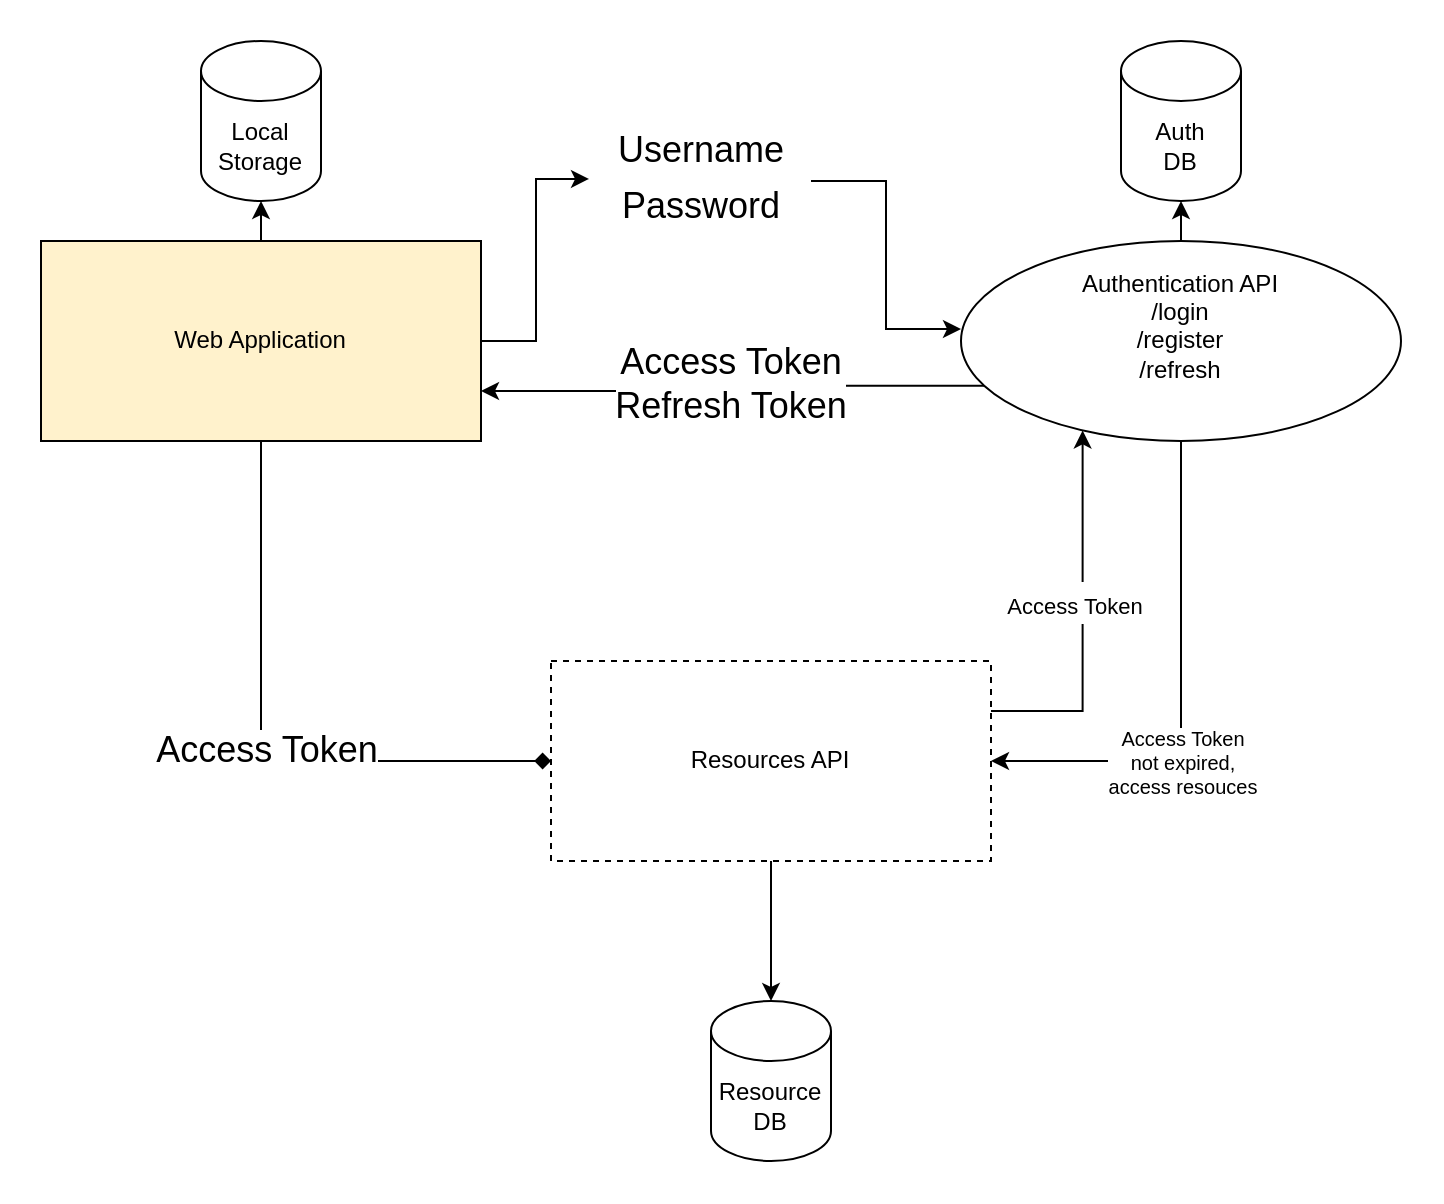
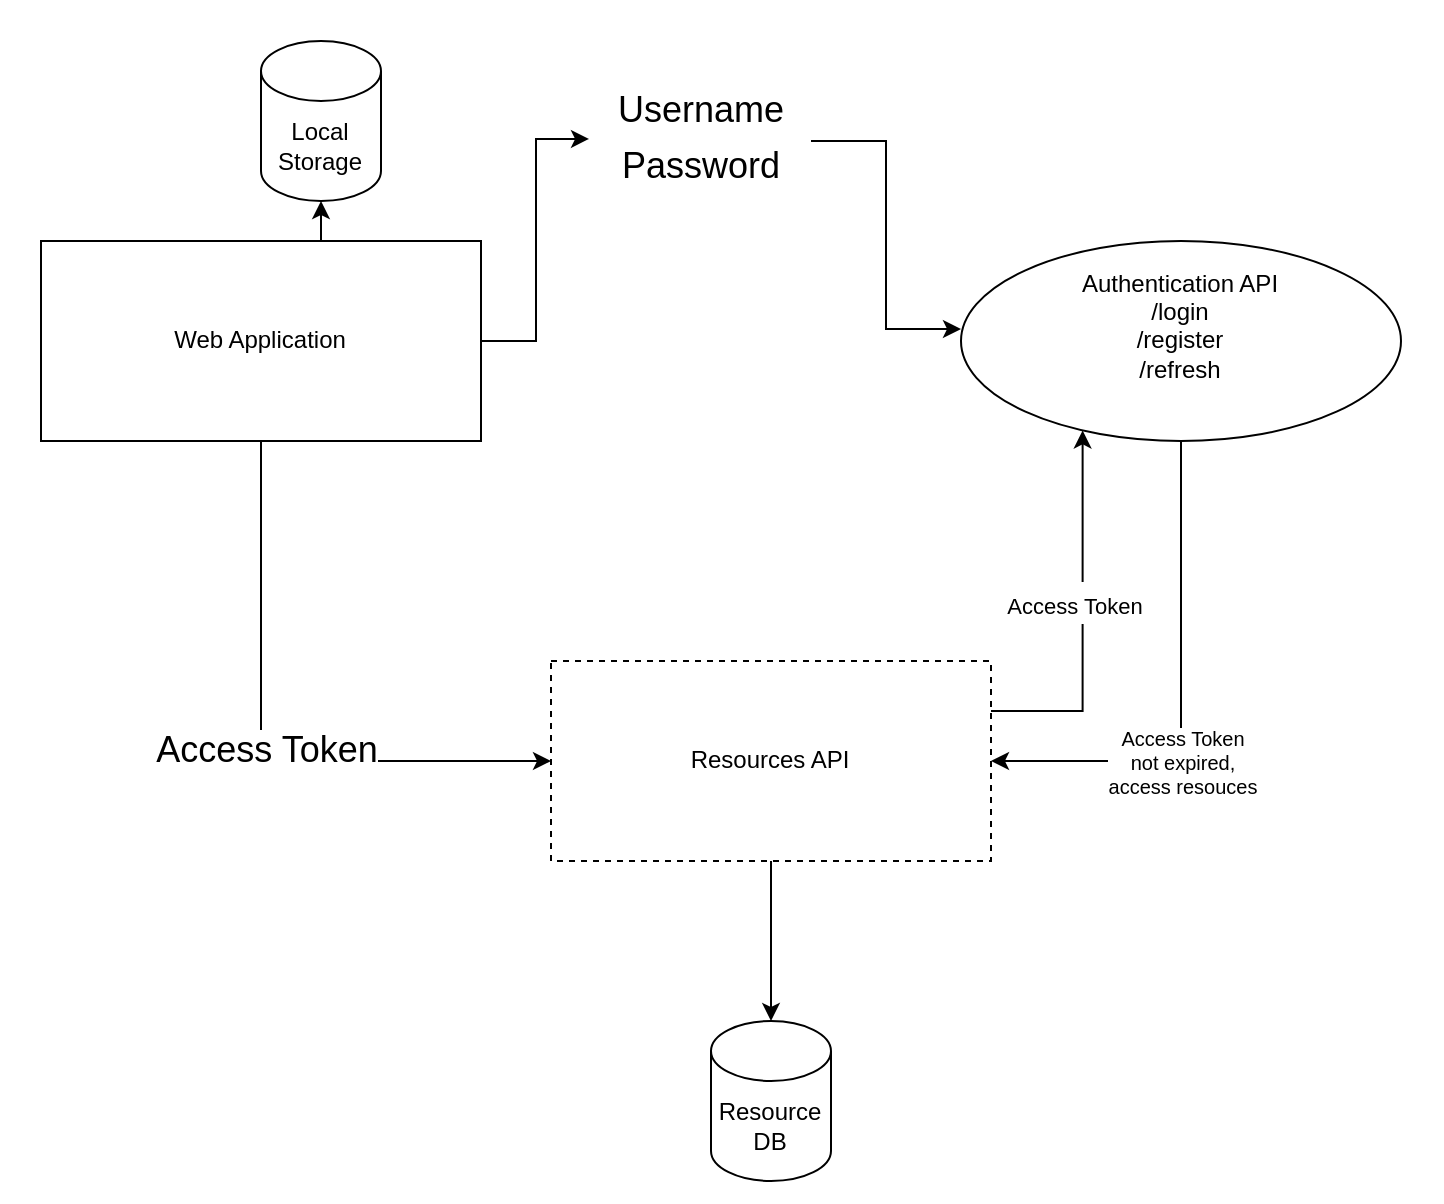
- <mxCell id="2" value="Local Storage" style="shape=cylinder3;whiteSpace=wrap;html=1;boundedLbl=1;backgroundOutline=1;size=15;" vertex="1" parent="1"><mxGeometry x="100" y="20" width="60" height="80" as="geometry" /></mxCell>
+ <mxCell id="2" value="Local Storage" style="shape=cylinder3;whiteSpace=wrap;html=1;boundedLbl=1;backgroundOutline=1;size=15;" vertex="1" parent="1"><mxGeometry x="130" y="20" width="60" height="80" as="geometry" /></mxCell>
- <mxCell id="18" value="&lt;div&gt;Auth&lt;/div&gt;&lt;div&gt;DB&lt;br&gt;&lt;/div&gt;" style="shape=cylinder3;whiteSpace=wrap;html=1;boundedLbl=1;backgroundOutline=1;size=15;" vertex="1" parent="1"><mxGeometry x="560" y="20" width="60" height="80" as="geometry" /></mxCell>
- <mxCell id="20" value="&lt;div style=&quot;font-size: 18px;&quot;&gt;&lt;font style=&quot;font-size: 18px;&quot;&gt;Username&lt;/font&gt;&lt;/div&gt;&lt;div style=&quot;font-size: 18px;&quot;&gt;&lt;font style=&quot;font-size: 18px;&quot;&gt;Password&lt;/font&gt;&lt;font style=&quot;font-size: 24px;&quot;&gt;&lt;br&gt;&lt;/font&gt;&lt;/div&gt;" style="text;html=1;align=center;verticalAlign=middle;resizable=0;points=[];autosize=1;strokeColor=none;fillColor=none;fontSize=24;" vertex="1" parent="1"><mxGeometry x="295" y="60" width="110" height="60" as="geometry" /></mxCell>
+ <mxCell id="20" value="&lt;div style=&quot;font-size: 18px;&quot;&gt;&lt;font style=&quot;font-size: 18px;&quot;&gt;Username&lt;/font&gt;&lt;/div&gt;&lt;div style=&quot;font-size: 18px;&quot;&gt;&lt;font style=&quot;font-size: 18px;&quot;&gt;Password&lt;/font&gt;&lt;font style=&quot;font-size: 24px;&quot;&gt;&lt;br&gt;&lt;/font&gt;&lt;/div&gt;" style="text;html=1;align=center;verticalAlign=middle;resizable=0;points=[];autosize=1;strokeColor=none;fillColor=none;fontSize=24;" vertex="1" parent="1"><mxGeometry x="295" y="40" width="110" height="60" as="geometry" /></mxCell>
- <mxCell id="12" style="edgeStyle=orthogonalEdgeStyle;rounded=0;orthogonalLoop=1;jettySize=auto;html=1;exitX=0.5;exitY=0;exitDx=0;exitDy=0;entryX=0.5;entryY=1;entryDx=0;entryDy=0;entryPerimeter=0;" edge="1" parent="1" source="16" target="18"><mxGeometry relative="1" as="geometry" /></mxCell>
- <mxCell id="7" value="Web Application" style="rounded=0;whiteSpace=wrap;html=1;fillColor=#fff2cc;" vertex="1" parent="1"><mxGeometry x="20" y="120" width="220" height="100" as="geometry" /></mxCell>
+ <mxCell id="7" value="Web Application" style="rounded=0;whiteSpace=wrap;html=1;" vertex="1" parent="1"><mxGeometry x="20" y="120" width="220" height="100" as="geometry" /></mxCell>
- <mxCell id="13" value="&lt;div&gt;Access Token&lt;/div&gt;&lt;div&gt;Refresh Token&lt;br&gt;&lt;/div&gt;" style="edgeStyle=orthogonalEdgeStyle;rounded=0;orthogonalLoop=1;jettySize=auto;html=1;exitX=0;exitY=0.75;exitDx=0;exitDy=0;entryX=1;entryY=0.75;entryDx=0;entryDy=0;fontSize=18;" edge="1" parent="1" source="16" target="7"><mxGeometry relative="1" as="geometry" /></mxCell>
- <mxCell id="4" style="edgeStyle=orthogonalEdgeStyle;rounded=0;orthogonalLoop=1;jettySize=auto;html=1;exitX=0.5;exitY=1;exitDx=0;exitDy=0;entryX=0;entryY=0.5;entryDx=0;entryDy=0;endArrow=diamond;" edge="1" parent="1" source="7" target="11"><mxGeometry relative="1" as="geometry" /></mxCell>
+ <mxCell id="4" style="edgeStyle=orthogonalEdgeStyle;rounded=0;orthogonalLoop=1;jettySize=auto;html=1;exitX=0.5;exitY=1;exitDx=0;exitDy=0;entryX=0;entryY=0.5;entryDx=0;entryDy=0;" edge="1" parent="1" source="7" target="11"><mxGeometry relative="1" as="geometry" /></mxCell>
- <mxCell id="17" value="Resource DB" style="shape=cylinder3;whiteSpace=wrap;html=1;boundedLbl=1;backgroundOutline=1;size=15;" vertex="1" parent="1"><mxGeometry x="355" y="500" width="60" height="80" as="geometry" /></mxCell>
+ <mxCell id="17" value="Resource DB" style="shape=cylinder3;whiteSpace=wrap;html=1;boundedLbl=1;backgroundOutline=1;size=15;" vertex="1" parent="1"><mxGeometry x="355" y="510" width="60" height="80" as="geometry" /></mxCell>
